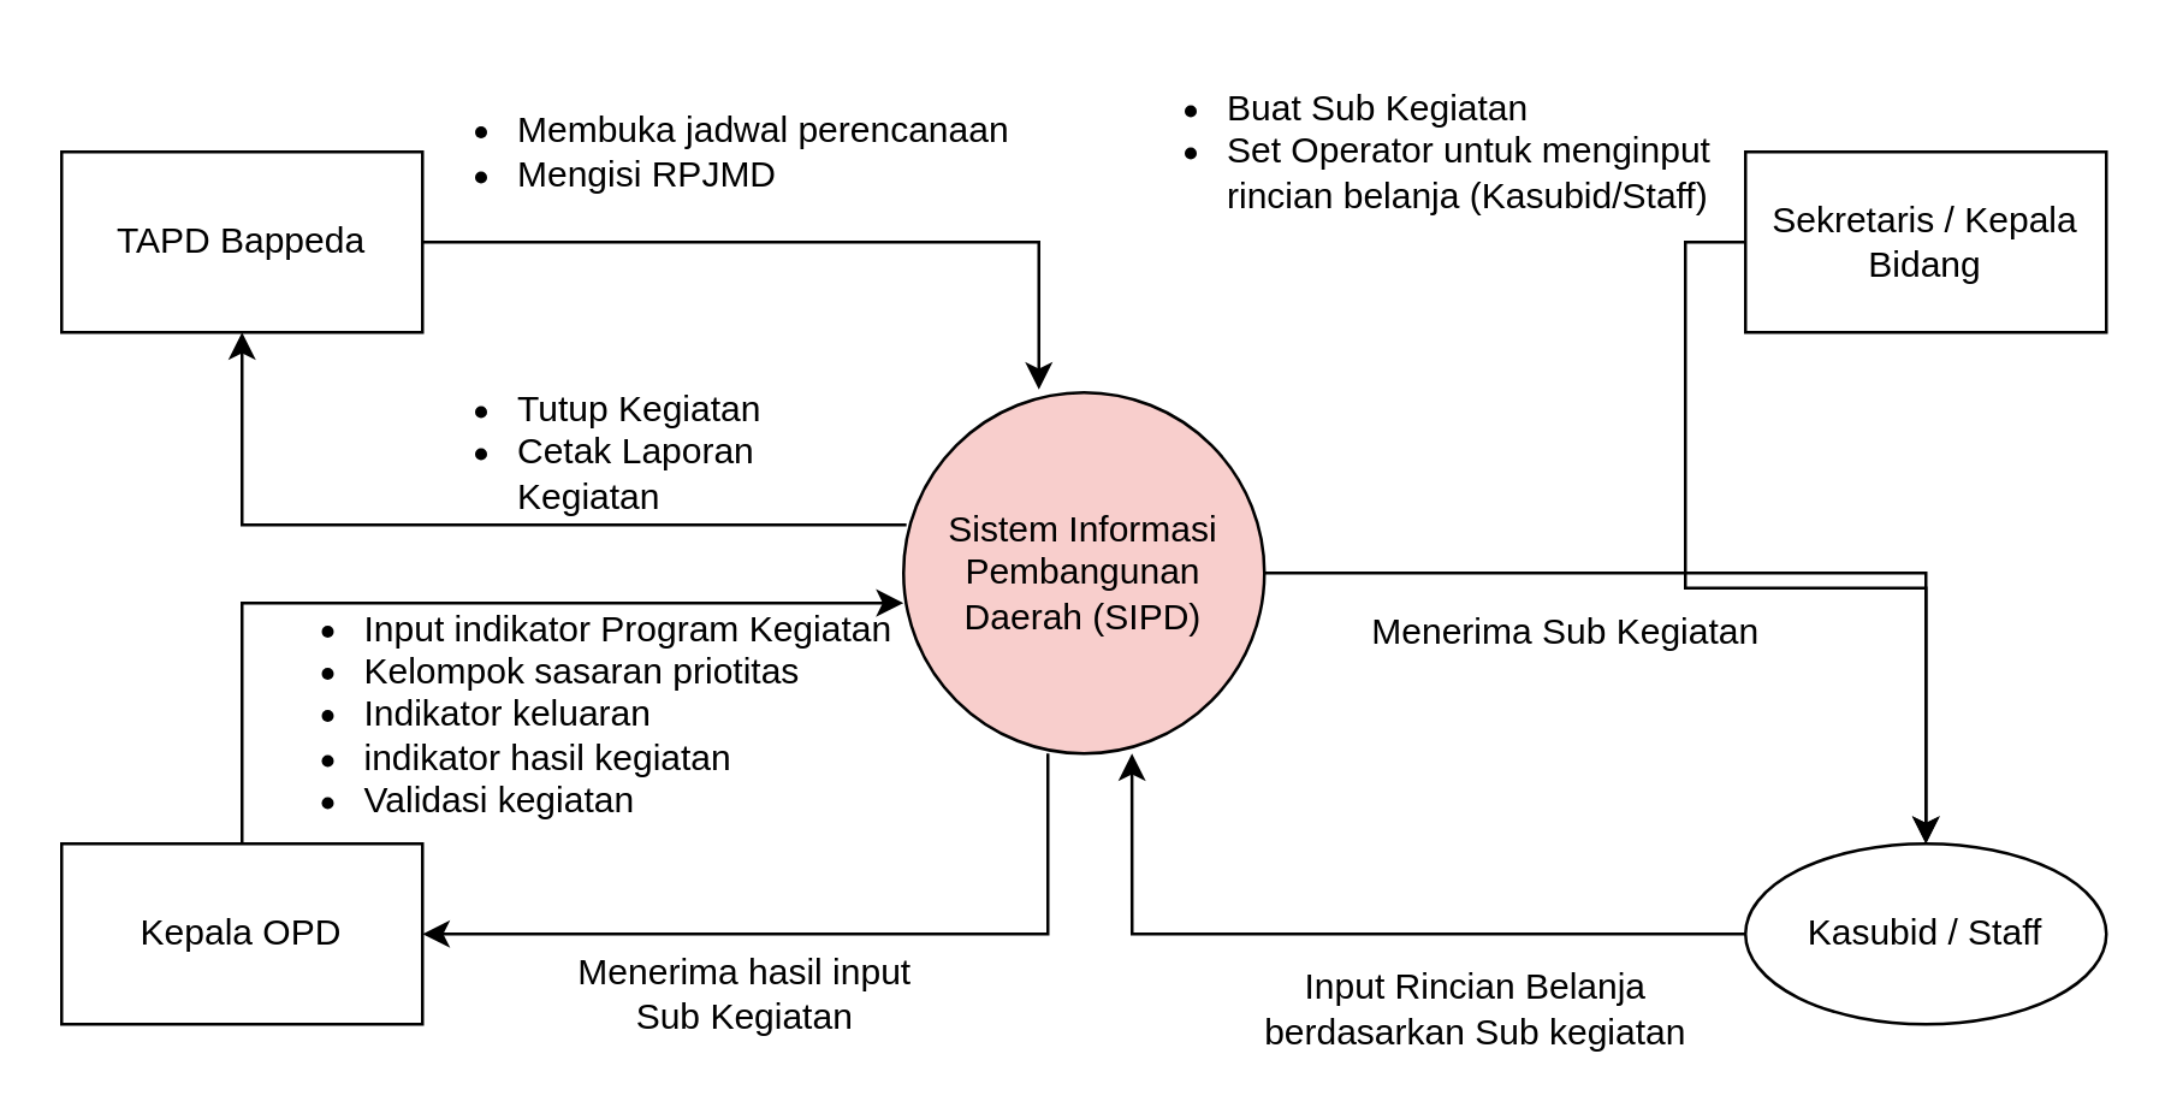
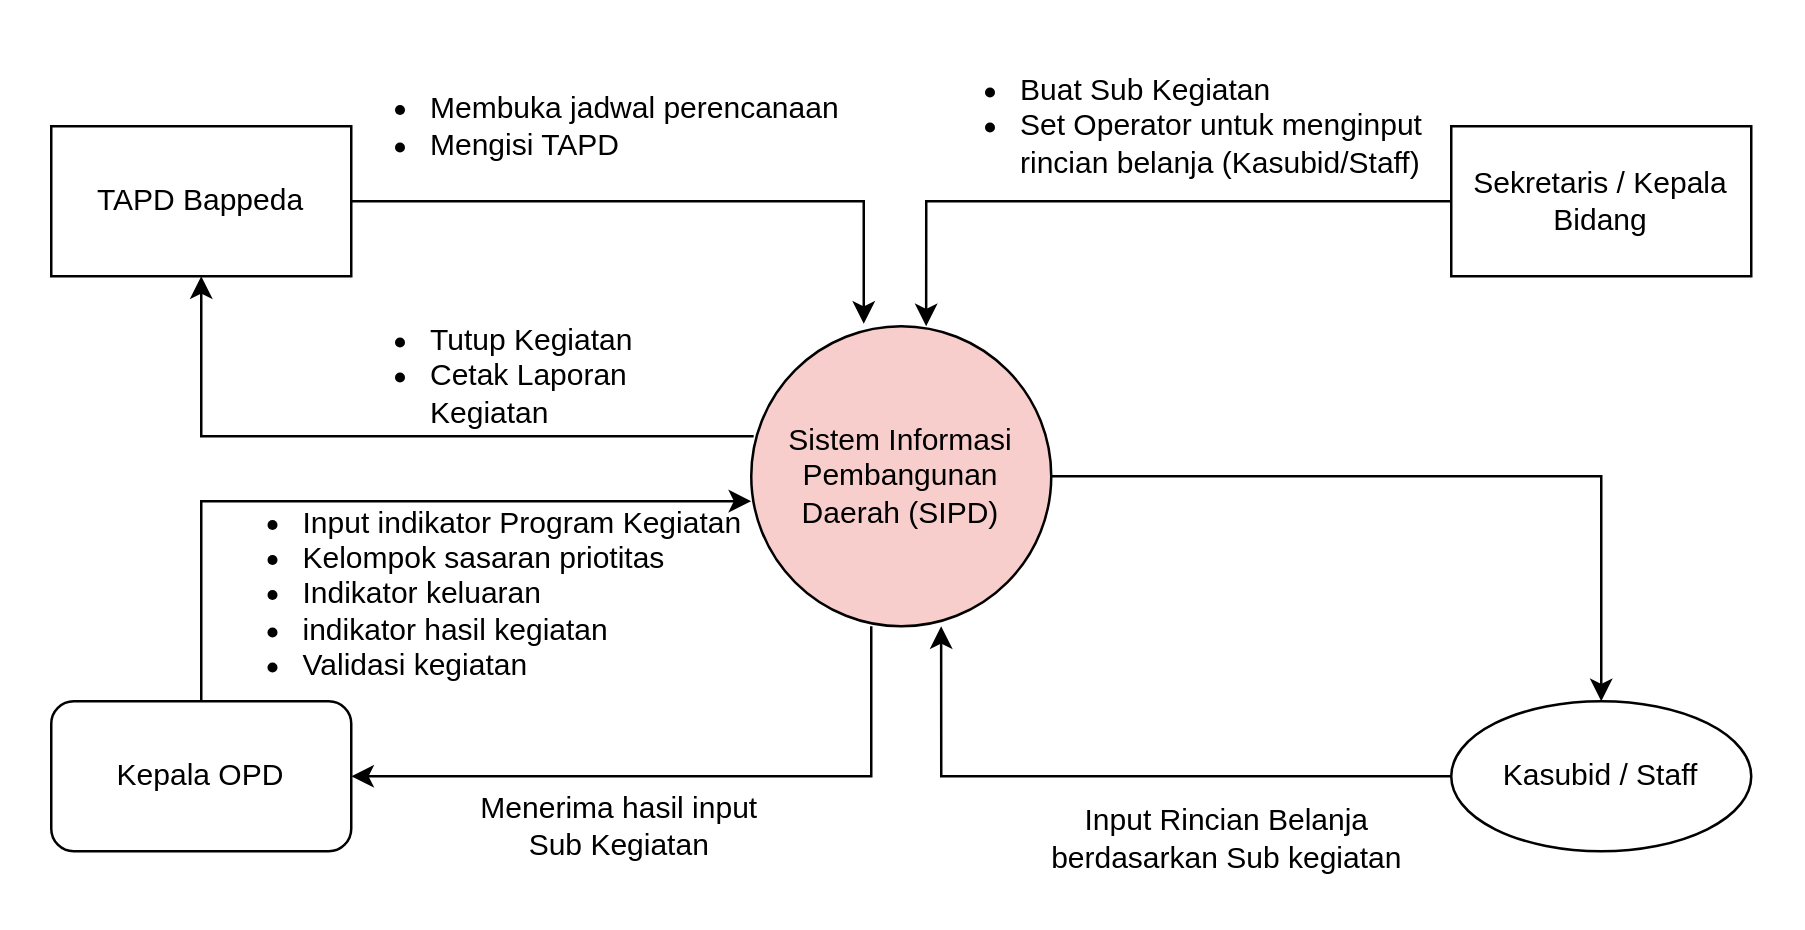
- <mxCell id="16" value="&lt;ul&gt;&lt;li&gt;Membuka jadwal perencanaan&lt;/li&gt;&lt;li&gt;Mengisi RPJMD&lt;/li&gt;&lt;/ul&gt;" style="text;html=1;align=left;verticalAlign=middle;resizable=0;points=[];autosize=1;strokeColor=none;" parent="1" vertex="1"><mxGeometry x="130" y="20" width="220" height="60" as="geometry" /></mxCell>
+ <mxCell id="16" value="&lt;ul&gt;&lt;li&gt;Membuka jadwal perencanaan&lt;/li&gt;&lt;li&gt;Mengisi TAPD&lt;/li&gt;&lt;/ul&gt;" style="text;html=1;align=left;verticalAlign=middle;resizable=0;points=[];autosize=1;strokeColor=none;" parent="1" vertex="1"><mxGeometry x="130" y="20" width="220" height="60" as="geometry" /></mxCell>
- <mxCell id="2" style="edgeStyle=orthogonalEdgeStyle;rounded=0;orthogonalLoop=1;jettySize=auto;html=1;exitX=0;exitY=0.5;exitDx=0;exitDy=0;" parent="1" source="3" target="9" edge="1"><mxGeometry relative="1" as="geometry" /></mxCell>
+ <mxCell id="2" style="edgeStyle=orthogonalEdgeStyle;rounded=0;orthogonalLoop=1;jettySize=auto;html=1;exitX=0;exitY=0.5;exitDx=0;exitDy=0;entryX=0.583;entryY=0;entryDx=0;entryDy=0;entryPerimeter=0;" parent="1" source="3" target="7" edge="1"><mxGeometry relative="1" as="geometry" /></mxCell>
- <mxCell id="17" value="Menerima Sub Kegiatan" style="text;html=1;align=center;verticalAlign=middle;resizable=0;points=[];autosize=1;strokeColor=none;" parent="1" vertex="1"><mxGeometry x="450" y="200" width="140" height="20" as="geometry" /></mxCell>
- <mxCell id="13" value="Kepala OPD" style="rounded=0;whiteSpace=wrap;html=1;" parent="1" vertex="1"><mxGeometry x="20" y="280" width="120" height="60" as="geometry" /></mxCell>
+ <mxCell id="13" value="Kepala OPD" style="whiteSpace=wrap;html=1;rounded=1;" parent="1" vertex="1"><mxGeometry x="20" y="280" width="120" height="60" as="geometry" /></mxCell>
